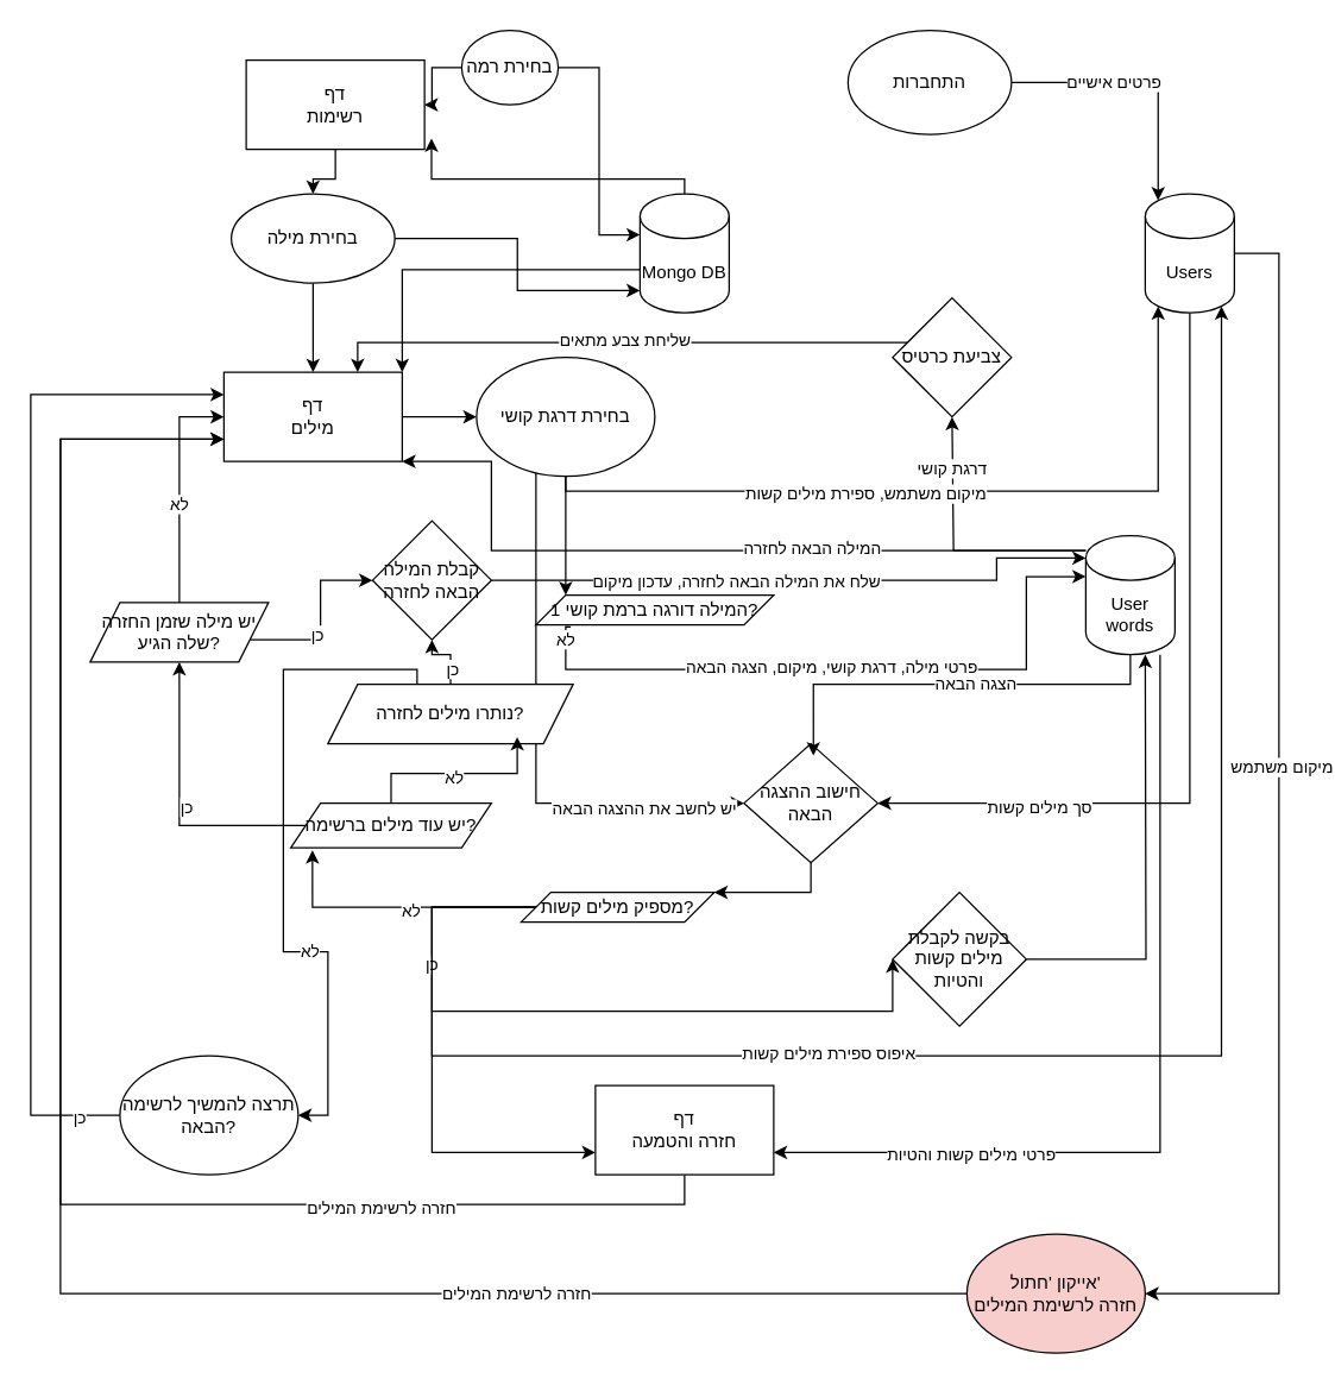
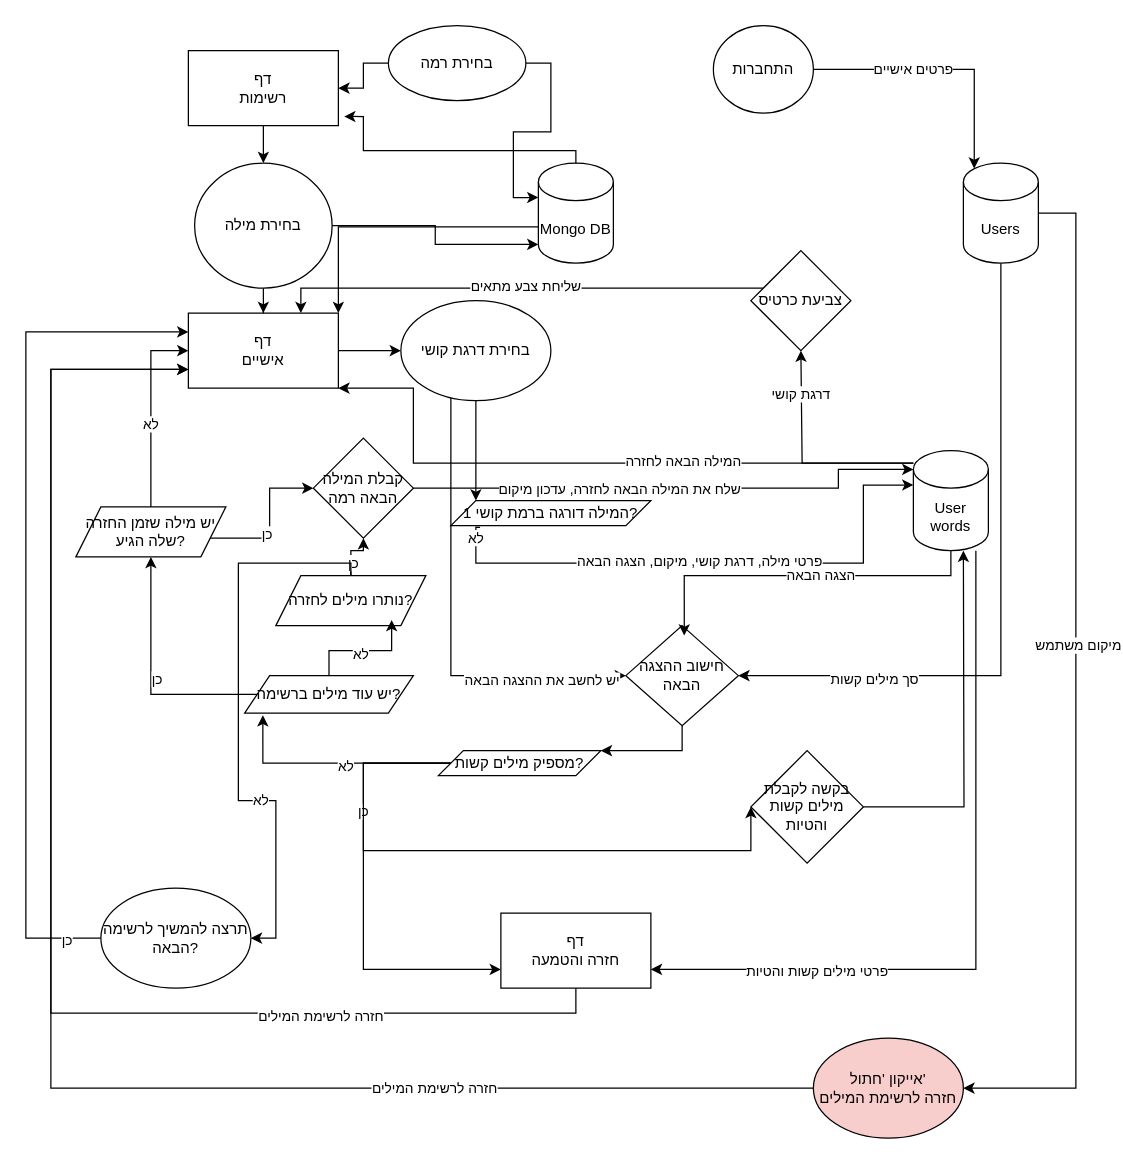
- <mxCell id="24" value="בחירת רמה" style="ellipse;whiteSpace=wrap;html=1;" vertex="1" parent="1"><mxGeometry x="310" y="20" width="65" height="50" as="geometry" /></mxCell>
+ <mxCell id="24" value="בחירת רמה" style="ellipse;whiteSpace=wrap;html=1;" vertex="1" parent="1"><mxGeometry x="310" y="20" width="110" height="60" as="geometry" /></mxCell>
- <mxCell id="34" value="התחברות" style="ellipse;whiteSpace=wrap;html=1;" vertex="1" parent="1"><mxGeometry x="570" y="20" width="110" height="70" as="geometry" /></mxCell>
+ <mxCell id="34" value="התחברות" style="ellipse;whiteSpace=wrap;html=1;" vertex="1" parent="1"><mxGeometry x="570" y="20" width="80" height="70" as="geometry" /></mxCell>
- <mxCell id="3" value="דף&lt;div&gt;רשימות&lt;/div&gt;" style="rounded=0;whiteSpace=wrap;html=1;" vertex="1" parent="1"><mxGeometry x="165" y="40" width="120" height="60" as="geometry" /></mxCell>
+ <mxCell id="3" value="דף&lt;div&gt;רשימות&lt;/div&gt;" style="rounded=0;whiteSpace=wrap;html=1;" vertex="1" parent="1"><mxGeometry x="150" y="40" width="120" height="60" as="geometry" /></mxCell>
- <mxCell id="26" value="בחירת מילה" style="ellipse;whiteSpace=wrap;html=1;" vertex="1" parent="1"><mxGeometry x="155" y="130" width="110" height="60" as="geometry" /></mxCell>
+ <mxCell id="26" value="בחירת מילה" style="ellipse;whiteSpace=wrap;html=1;" vertex="1" parent="1"><mxGeometry x="155" y="130" width="110" height="100" as="geometry" /></mxCell>
- <mxCell id="19" value="דף&lt;div&gt;מילים&lt;/div&gt;" style="rounded=0;whiteSpace=wrap;html=1;" vertex="1" parent="1"><mxGeometry x="150" y="250" width="120" height="60" as="geometry" /></mxCell>
+ <mxCell id="19" value="דף&lt;div&gt;אישיים&lt;/div&gt;" style="rounded=0;whiteSpace=wrap;html=1;" vertex="1" parent="1"><mxGeometry x="150" y="250" width="120" height="60" as="geometry" /></mxCell>
- <mxCell id="40" style="edgeStyle=orthogonalEdgeStyle;rounded=0;orthogonalLoop=1;jettySize=auto;html=1;entryX=0.145;entryY=1;entryDx=0;entryDy=-4.35;entryPerimeter=0;" edge="1" parent="1" source="30" target="10"><mxGeometry relative="1" as="geometry"><Array as="points"><mxPoint x="380" y="330" /><mxPoint x="779" y="330" /></Array></mxGeometry></mxCell>
- <mxCell id="41" value="מיקום משתמש, ספירת מילים קשות" style="edgeLabel;html=1;align=center;verticalAlign=middle;resizable=0;points=[];" vertex="1" connectable="0" parent="40"><mxGeometry x="-0.208" y="-1" relative="1" as="geometry"><mxPoint as="offset" /></mxGeometry></mxCell>
- <mxCell id="70" value="קבלת המילה הבאה לחזרה" style="rhombus;whiteSpace=wrap;html=1;" vertex="1" parent="1"><mxGeometry x="250" y="350" width="80" height="80" as="geometry" /></mxCell>
+ <mxCell id="70" value="קבלת המילה הבאה רמה" style="rhombus;whiteSpace=wrap;html=1;" vertex="1" parent="1"><mxGeometry x="250" y="350" width="80" height="80" as="geometry" /></mxCell>
- <mxCell id="67" value="נותרו מילים לחזרה?" style="shape=parallelogram;perimeter=parallelogramPerimeter;whiteSpace=wrap;html=1;fixedSize=1;" vertex="1" parent="1"><mxGeometry x="220" y="460" width="165" height="40" as="geometry" /></mxCell>
+ <mxCell id="67" value="נותרו מילים לחזרה?" style="shape=parallelogram;perimeter=parallelogramPerimeter;whiteSpace=wrap;html=1;fixedSize=1;" vertex="1" parent="1"><mxGeometry x="220" y="460" width="120" height="40" as="geometry" /></mxCell>
- <mxCell id="77" style="edgeStyle=orthogonalEdgeStyle;rounded=0;orthogonalLoop=1;jettySize=auto;html=1;entryX=0.855;entryY=1;entryDx=0;entryDy=-4.35;entryPerimeter=0;" edge="1" parent="1" source="52" target="10"><mxGeometry relative="1" as="geometry"><Array as="points"><mxPoint x="290" y="610" /><mxPoint x="290" y="710" /><mxPoint x="821" y="710" /></Array></mxGeometry></mxCell>
- <mxCell id="78" value="איפוס ספירת מילים קשות" style="edgeLabel;html=1;align=center;verticalAlign=middle;resizable=0;points=[];" vertex="1" connectable="0" parent="77"><mxGeometry x="-0.276" y="2" relative="1" as="geometry"><mxPoint as="offset" /></mxGeometry></mxCell>
